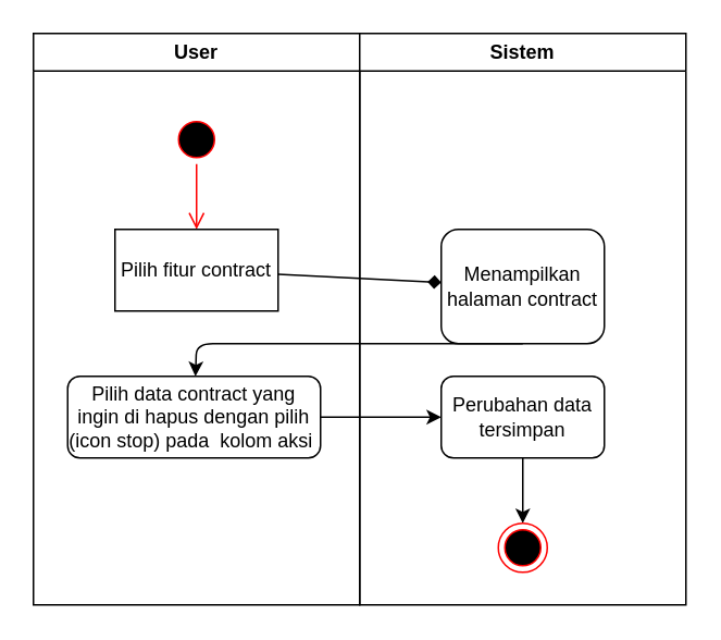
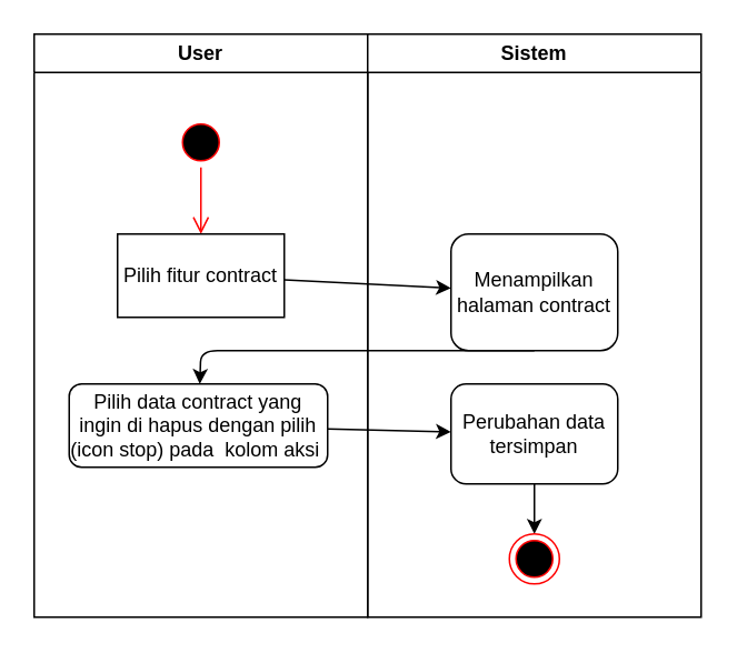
- <mxCell id="12" value="" style="edgeStyle=none;html=1;endArrow=diamond;" parent="1" source="5" target="8" edge="1"><mxGeometry relative="1" as="geometry" /></mxCell>
+ <mxCell id="12" value="" style="edgeStyle=none;html=1;" parent="1" source="5" target="8" edge="1"><mxGeometry relative="1" as="geometry" /></mxCell>
- <mxCell id="10" value="Perubahan data tersimpan" style="rounded=1;whiteSpace=wrap;html=1;" parent="7" vertex="1"><mxGeometry x="50" y="210" width="100" height="50" as="geometry" /></mxCell>
+ <mxCell id="10" value="Perubahan data tersimpan" style="rounded=1;whiteSpace=wrap;html=1;" parent="7" vertex="1"><mxGeometry x="50" y="210" width="100" height="60" as="geometry" /></mxCell>
